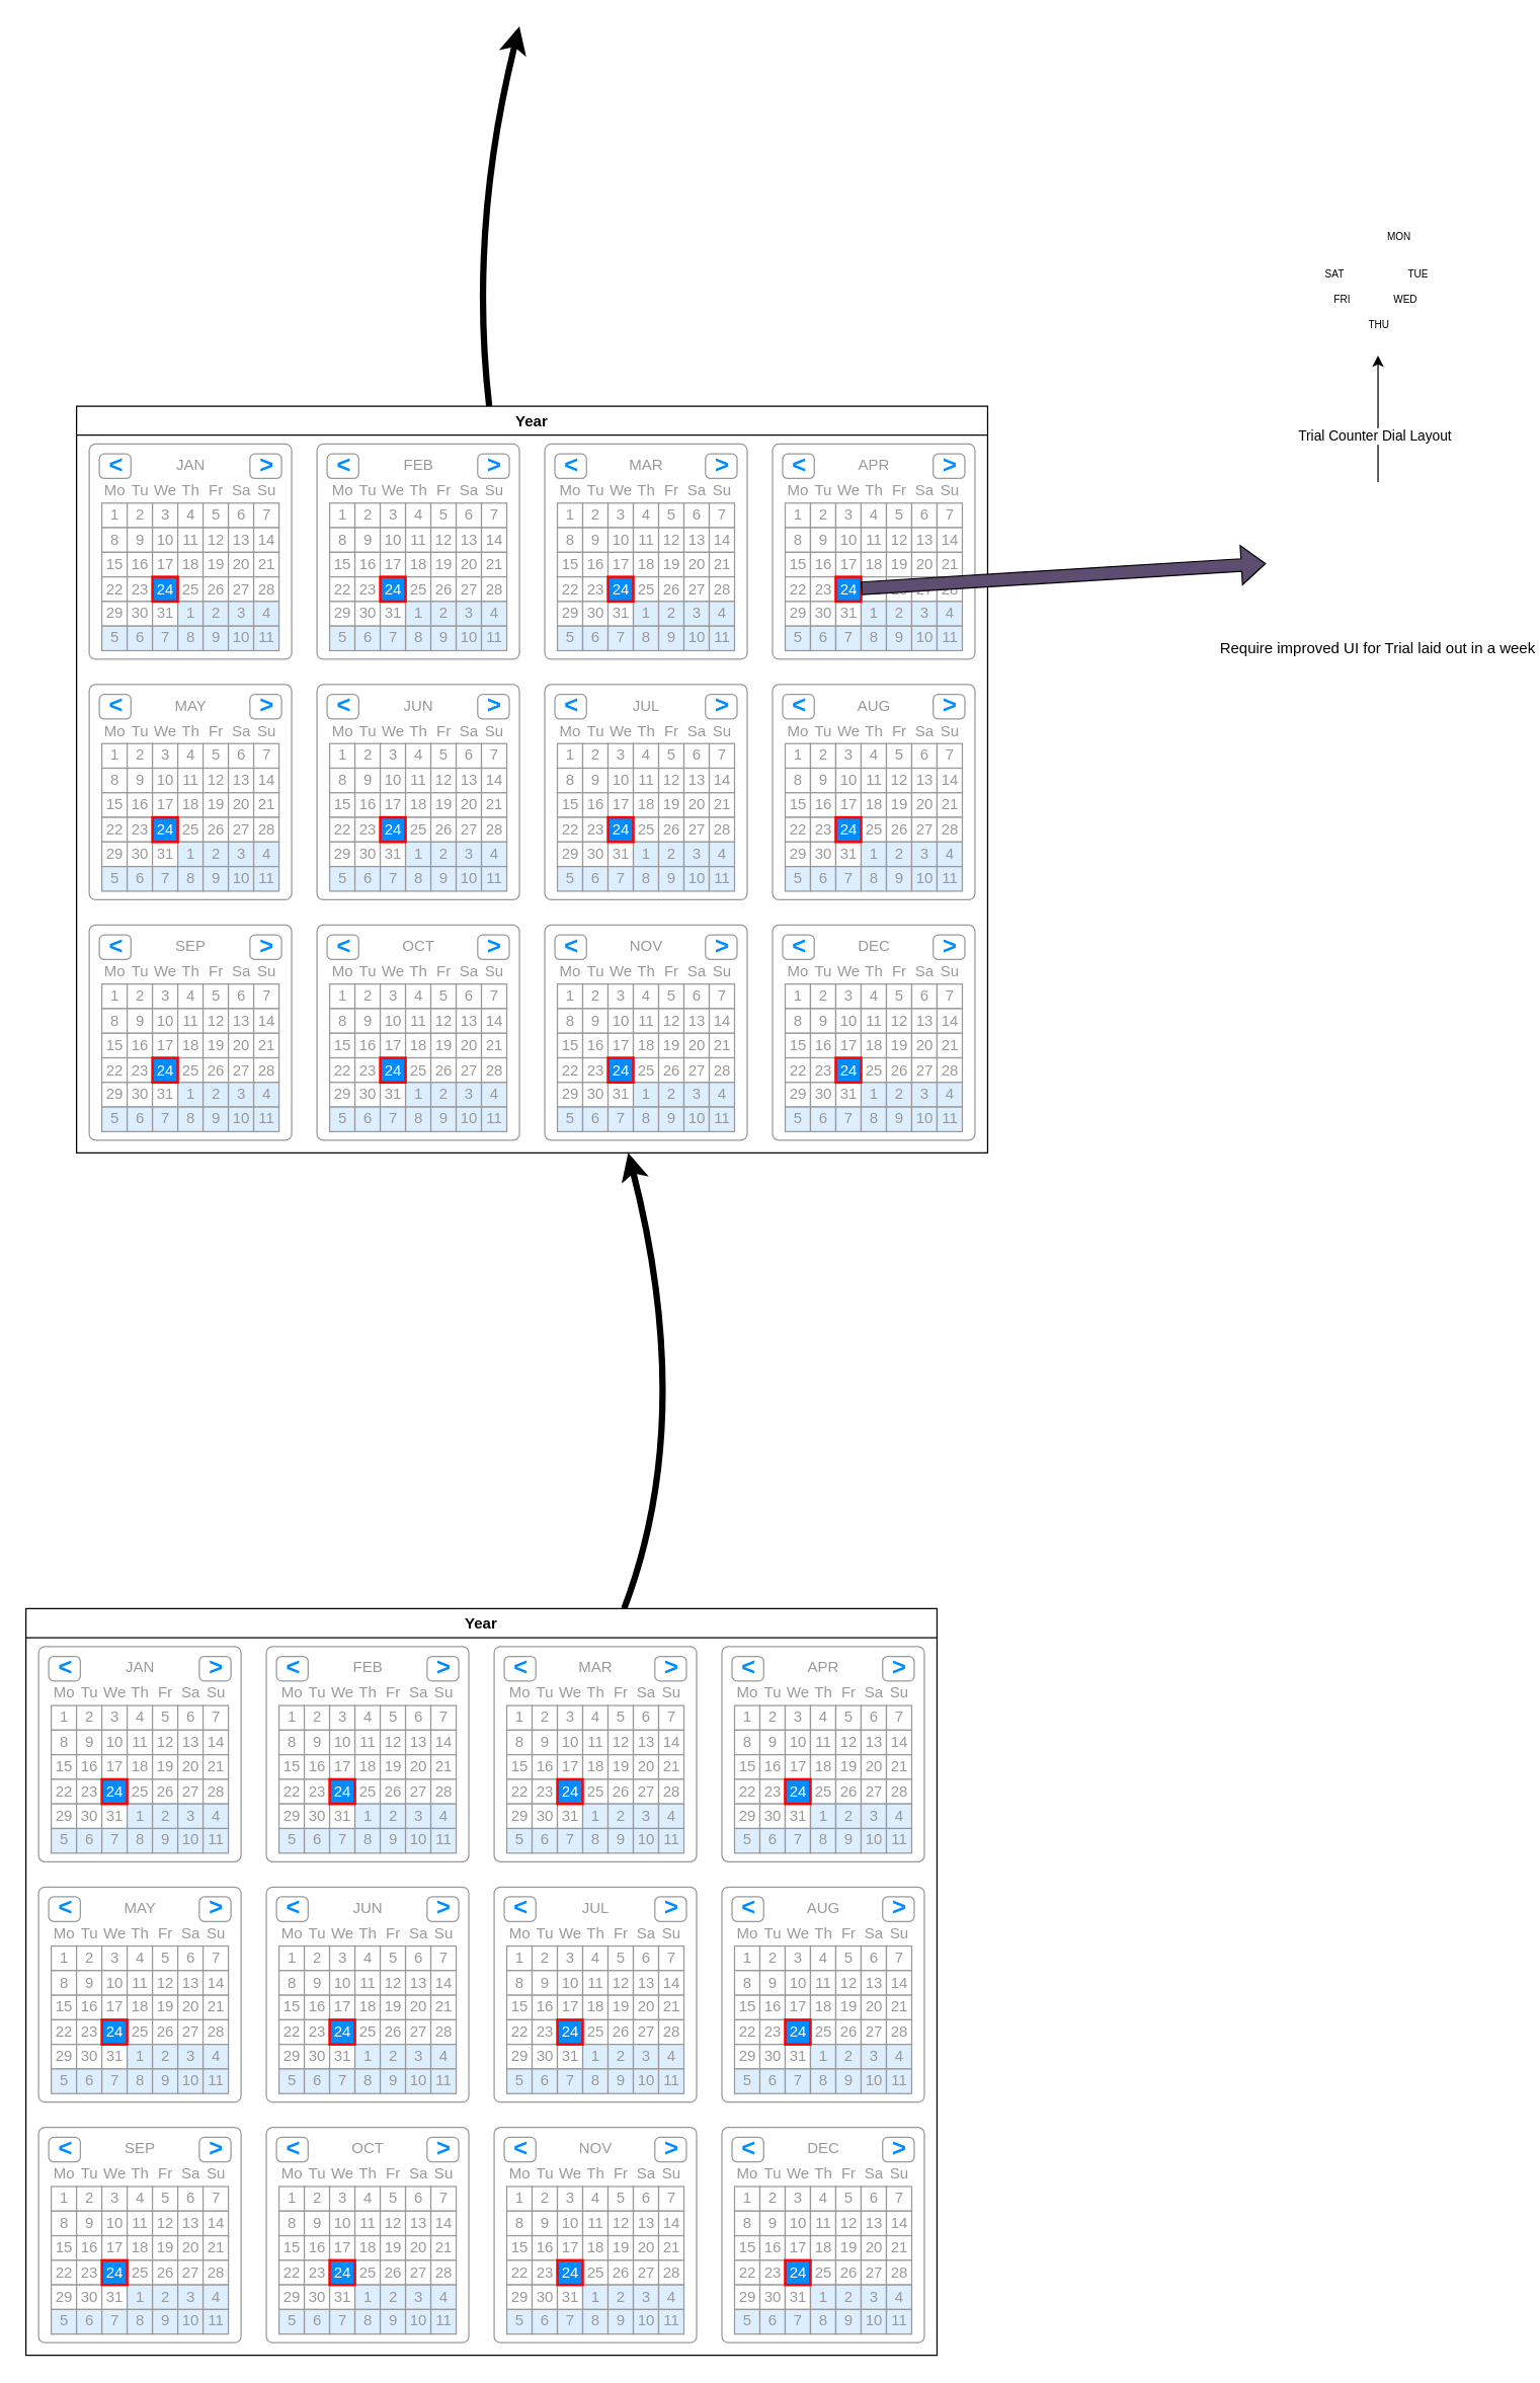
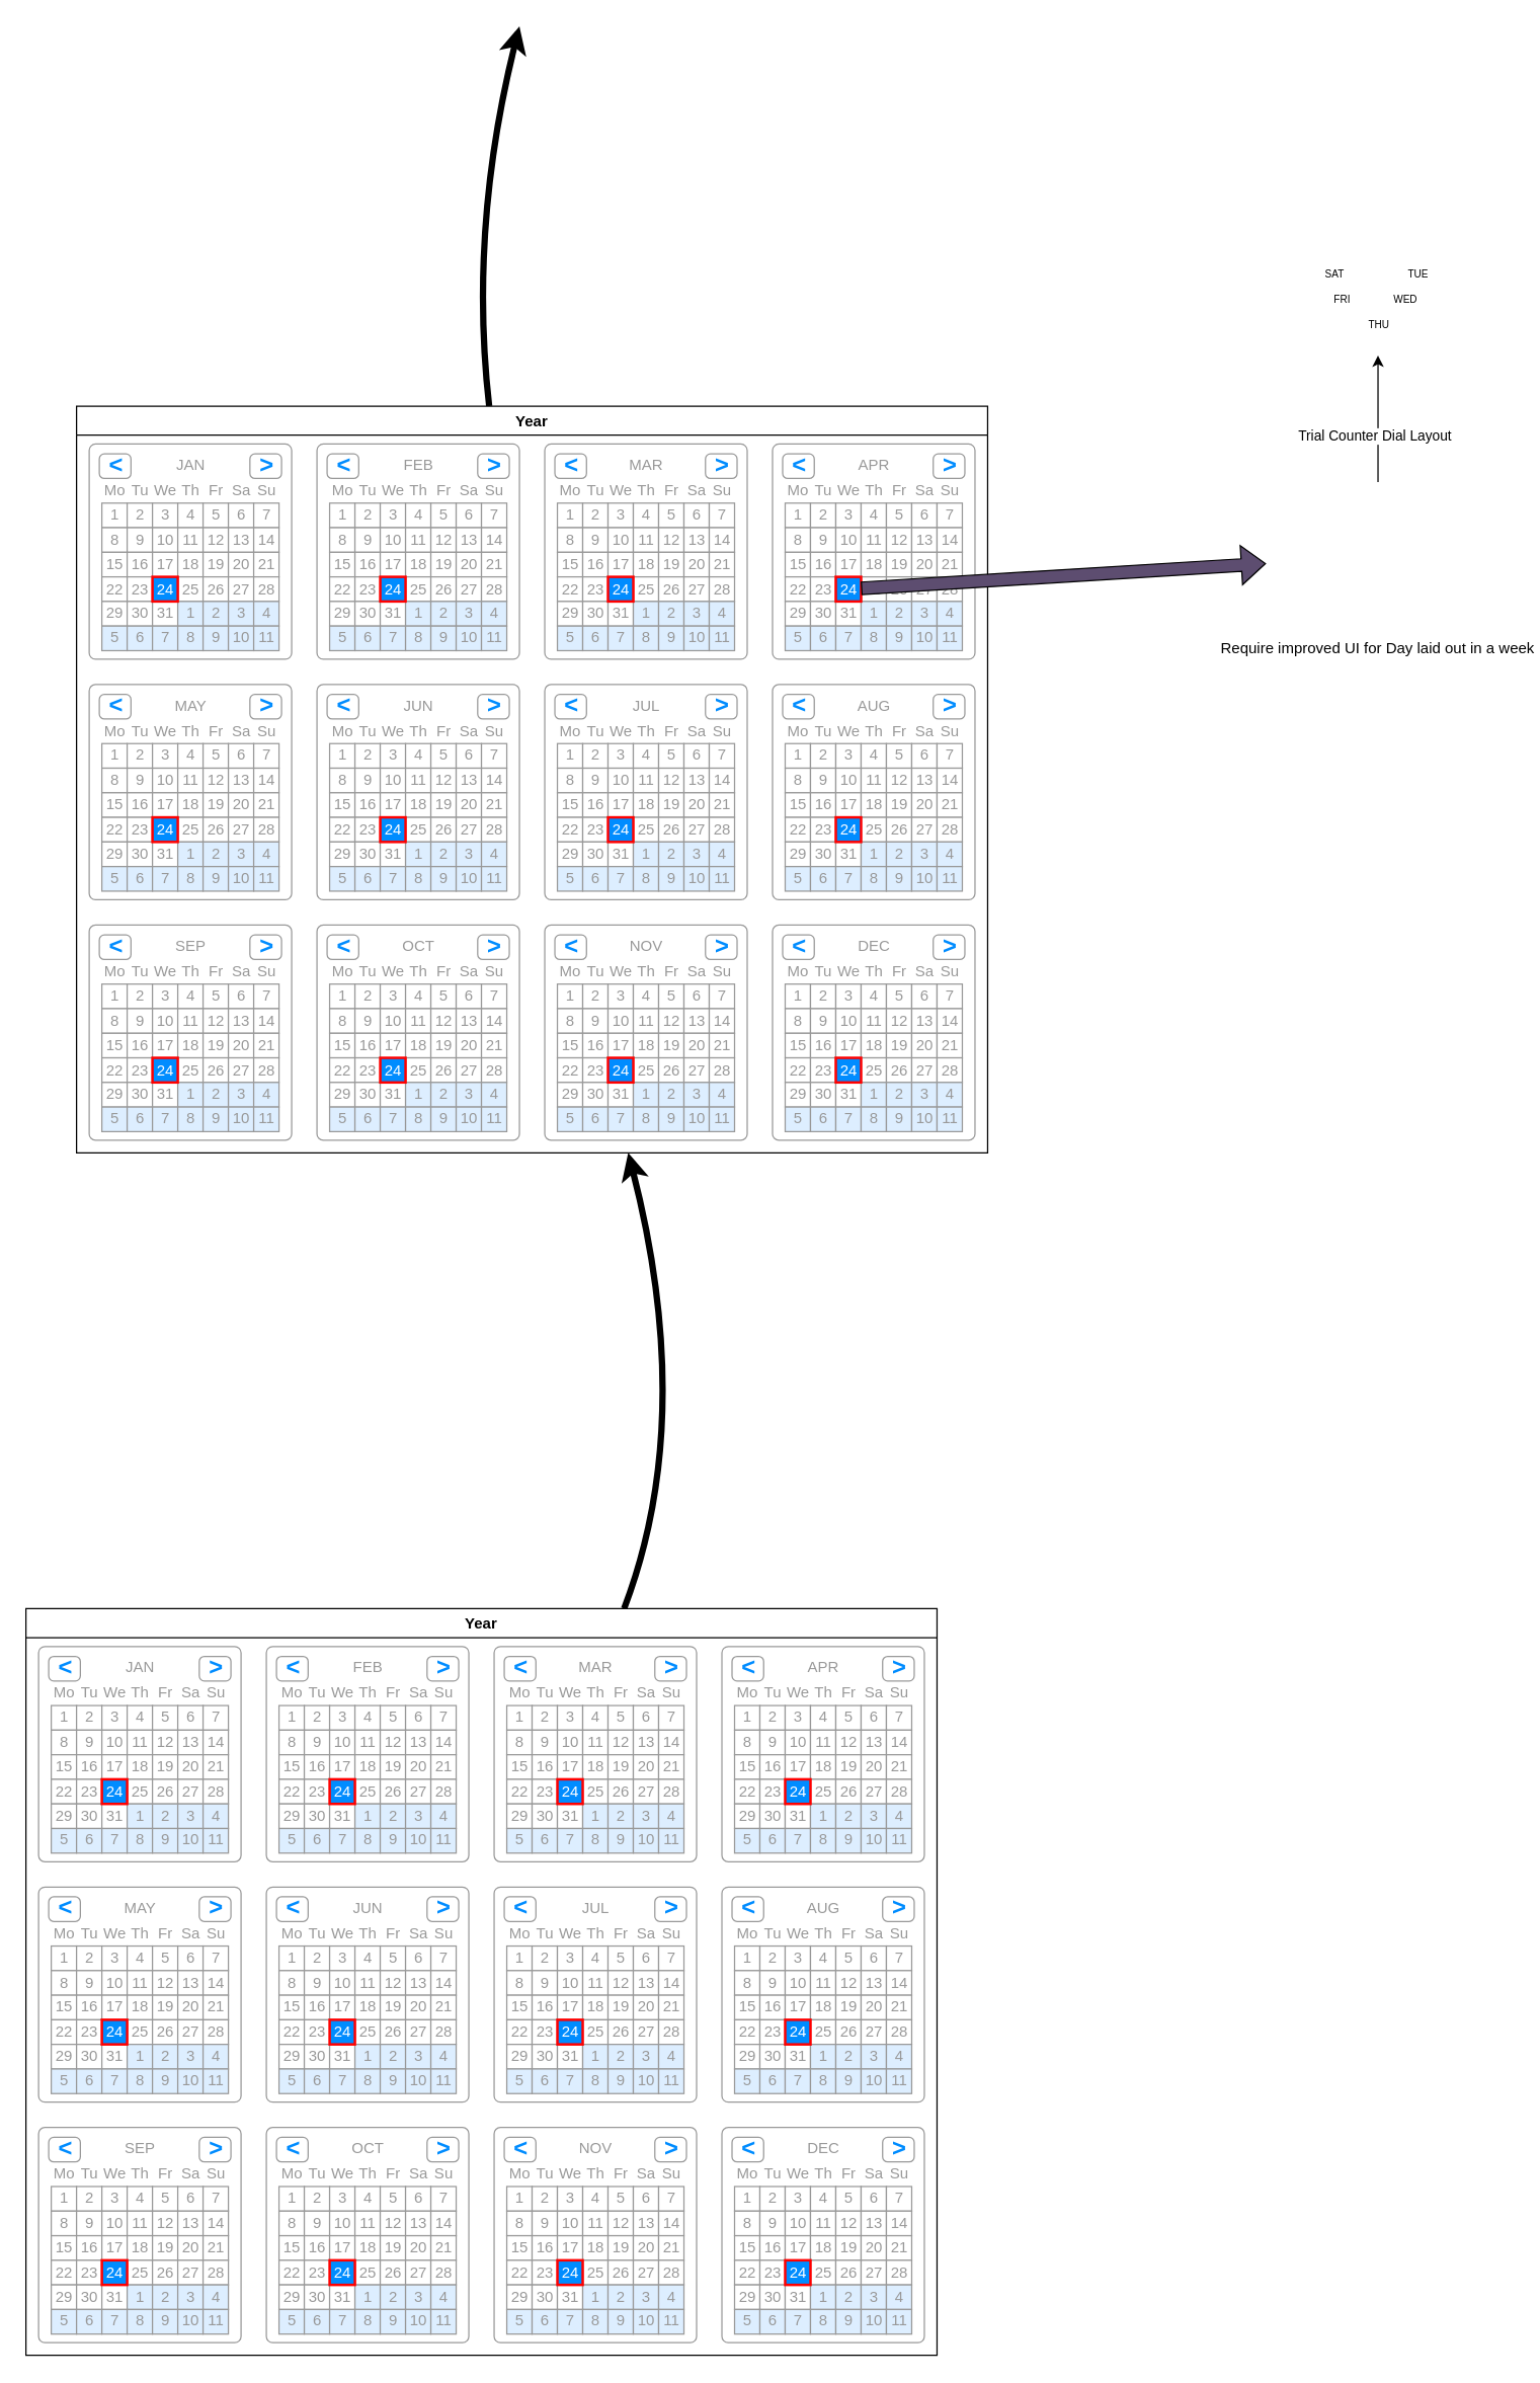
- <mxCell id="1283" value="&lt;font style=&quot;font-size: 8px;&quot;&gt;MON&lt;/font&gt;" style="text;html=1;align=center;verticalAlign=middle;resizable=0;points=[];autosize=1;strokeColor=none;fillColor=none;fontColor=#000000;" vertex="1" parent="1"><mxGeometry x="1085" y="170" width="40" height="30" as="geometry" /></mxCell>
- <mxCell id="1280" value="Require improved UI for Trial laid out in a week" style="shape=image;verticalLabelPosition=bottom;labelBackgroundColor=default;verticalAlign=top;aspect=fixed;imageAspect=0;image=https://static.vecteezy.com/system/resources/previews/007/215/419/original/blank-weekly-planner-calendar-template-schedule-for-planning-for-the-week-free-vector.jpg;" vertex="1" parent="1"><mxGeometry x="1000" y="380" width="177" height="118" as="geometry" /></mxCell>
+ <mxCell id="1280" value="Require improved UI for Day laid out in a week" style="shape=image;verticalLabelPosition=bottom;labelBackgroundColor=default;verticalAlign=top;aspect=fixed;imageAspect=0;image=https://static.vecteezy.com/system/resources/previews/007/215/419/original/blank-weekly-planner-calendar-template-schedule-for-planning-for-the-week-free-vector.jpg;" vertex="1" parent="1"><mxGeometry x="1000" y="380" width="177" height="118" as="geometry" /></mxCell>
